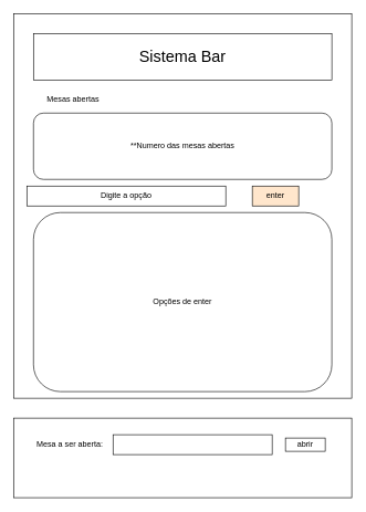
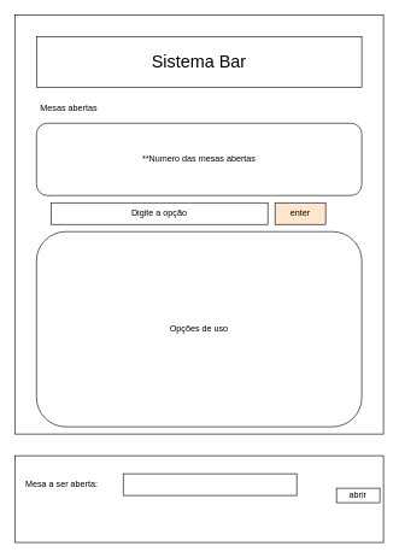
- <mxCell id="5" value="Mesas abertas" style="text;html=1;strokeColor=none;fillColor=none;align=center;verticalAlign=middle;whiteSpace=wrap;rounded=0;" vertex="1" parent="1"><mxGeometry x="65" y="140" width="90" height="20" as="geometry" /></mxCell>
+ <mxCell id="5" value="Mesas abertas" style="text;html=1;strokeColor=none;fillColor=none;align=center;verticalAlign=middle;whiteSpace=wrap;rounded=0;" vertex="1" parent="1"><mxGeometry x="50" y="140" width="90" height="20" as="geometry" /></mxCell>
- <mxCell id="11" value="Digite a opção" style="rounded=0;whiteSpace=wrap;html=1;" vertex="1" parent="1"><mxGeometry x="40" y="280" width="300" height="30" as="geometry" /></mxCell>
+ <mxCell id="11" value="Digite a opção" style="rounded=0;whiteSpace=wrap;html=1;" vertex="1" parent="1"><mxGeometry x="70" y="280" width="300" height="30" as="geometry" /></mxCell>
- <mxCell id="6" value="Opções de enter" style="rounded=1;whiteSpace=wrap;html=1;" vertex="1" parent="1"><mxGeometry x="50" y="320" width="450" height="270" as="geometry" /></mxCell>
+ <mxCell id="6" value="Opções de uso" style="rounded=1;whiteSpace=wrap;html=1;" vertex="1" parent="1"><mxGeometry x="50" y="320" width="450" height="270" as="geometry" /></mxCell>
- <mxCell id="8" value="Mesa a ser aberta:" style="text;html=1;strokeColor=none;fillColor=none;align=center;verticalAlign=middle;whiteSpace=wrap;rounded=0;" vertex="1" parent="1"><mxGeometry x="50" y="660" width="110" height="20" as="geometry" /></mxCell>
+ <mxCell id="8" value="Mesa a ser aberta:" style="text;html=1;strokeColor=none;fillColor=none;align=center;verticalAlign=middle;whiteSpace=wrap;rounded=0;" vertex="1" parent="1"><mxGeometry x="30" y="660" width="110" height="20" as="geometry" /></mxCell>
- <mxCell id="10" value="abrir" style="rounded=0;whiteSpace=wrap;html=1;" vertex="1" parent="1"><mxGeometry x="430" y="660" width="60" height="20" as="geometry" /></mxCell>
+ <mxCell id="10" value="abrir" style="rounded=0;whiteSpace=wrap;html=1;" vertex="1" parent="1"><mxGeometry x="465" y="675" width="60" height="20" as="geometry" /></mxCell>
